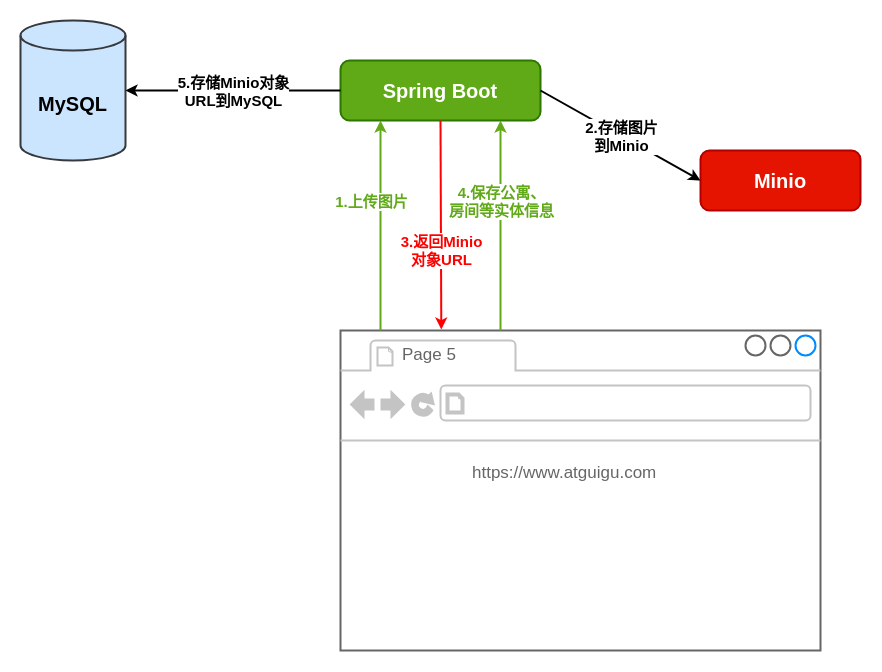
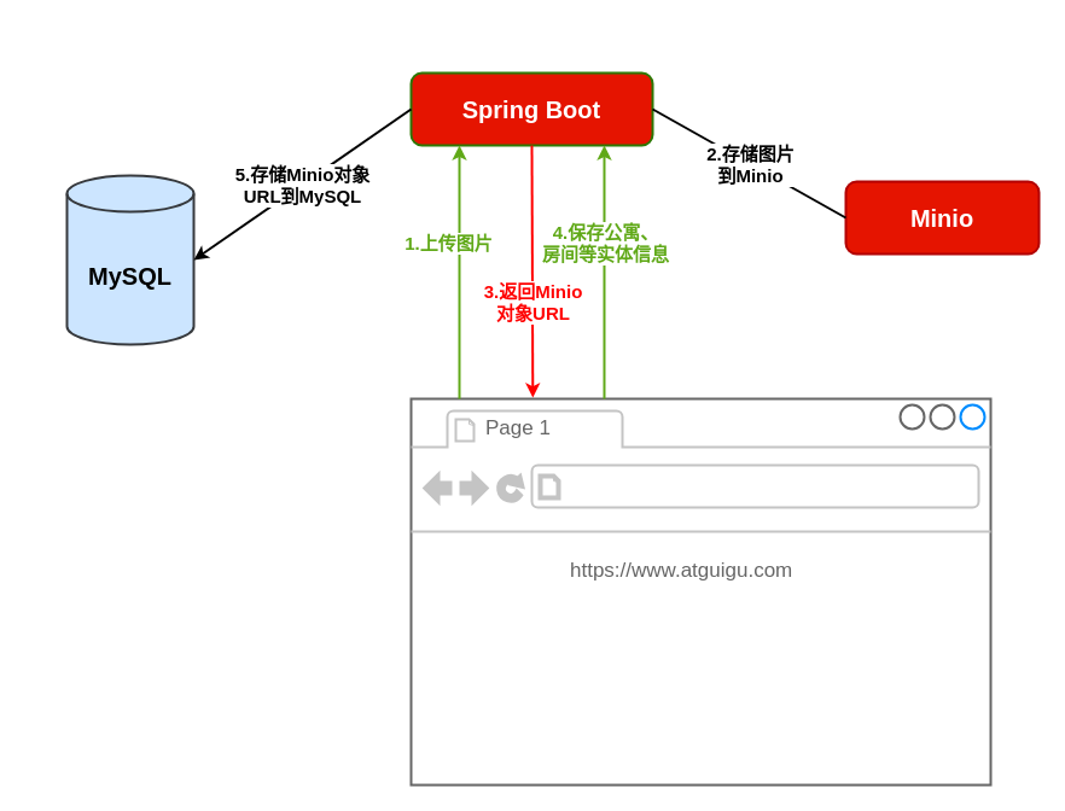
- <mxCell id="13" value="MySQL" style="shape=cylinder3;whiteSpace=wrap;html=1;boundedLbl=1;backgroundOutline=1;size=15;fontStyle=1;strokeWidth=2;fillColor=#cce5ff;strokeColor=#36393d;fontSize=20;" parent="1" vertex="1"><mxGeometry x="20" y="20" width="105" height="140" as="geometry" /></mxCell>
+ <mxCell id="13" value="MySQL" style="shape=cylinder3;whiteSpace=wrap;html=1;boundedLbl=1;backgroundOutline=1;size=15;fontStyle=1;strokeWidth=2;fillColor=#cce5ff;strokeColor=#36393d;fontSize=20;" parent="1" vertex="1"><mxGeometry x="55" y="145" width="105" height="140" as="geometry" /></mxCell>
- <mxCell id="5" value="Spring Boot" style="rounded=1;whiteSpace=wrap;html=1;fontSize=20;fontStyle=1;fillColor=#60a917;fontColor=#ffffff;strokeColor=#2D7600;strokeWidth=2;" parent="1" vertex="1"><mxGeometry x="340" y="60" width="200" height="60" as="geometry" /></mxCell>
+ <mxCell id="5" value="Spring Boot" style="rounded=1;whiteSpace=wrap;html=1;fontSize=20;fontStyle=1;fillColor=#e51400;fontColor=#ffffff;strokeColor=#2D7600;strokeWidth=2;" parent="1" vertex="1"><mxGeometry x="340" y="60" width="200" height="60" as="geometry" /></mxCell>
- <mxCell id="9" value="" style="endArrow=classic;html=1;rounded=0;exitX=1;exitY=0.5;exitDx=0;exitDy=0;strokeWidth=2;entryX=0;entryY=0.5;entryDx=0;entryDy=0;" parent="1" source="5" target="6" edge="1"><mxGeometry relative="1" as="geometry"><mxPoint x="895" y="130" as="sourcePoint" /><mxPoint x="677" y="331" as="targetPoint" /></mxGeometry></mxCell>
+ <mxCell id="9" value="" style="endArrow=none;html=1;rounded=0;exitX=1;exitY=0.5;exitDx=0;exitDy=0;strokeWidth=2;entryX=0;entryY=0.5;entryDx=0;entryDy=0;" parent="1" source="5" target="6" edge="1"><mxGeometry relative="1" as="geometry"><mxPoint x="895" y="130" as="sourcePoint" /><mxPoint x="677" y="331" as="targetPoint" /></mxGeometry></mxCell>
- <mxCell id="3" value="Page 5" style="strokeWidth=1;shadow=0;dashed=0;align=center;html=1;shape=mxgraph.mockup.containers.anchor;fontSize=17;fontColor=#666666;align=left;whiteSpace=wrap;" parent="2" vertex="1"><mxGeometry x="60" y="12" width="110" height="26" as="geometry" /></mxCell>
+ <mxCell id="3" value="Page 1" style="strokeWidth=1;shadow=0;dashed=0;align=center;html=1;shape=mxgraph.mockup.containers.anchor;fontSize=17;fontColor=#666666;align=left;whiteSpace=wrap;" parent="2" vertex="1"><mxGeometry x="60" y="12" width="110" height="26" as="geometry" /></mxCell>
